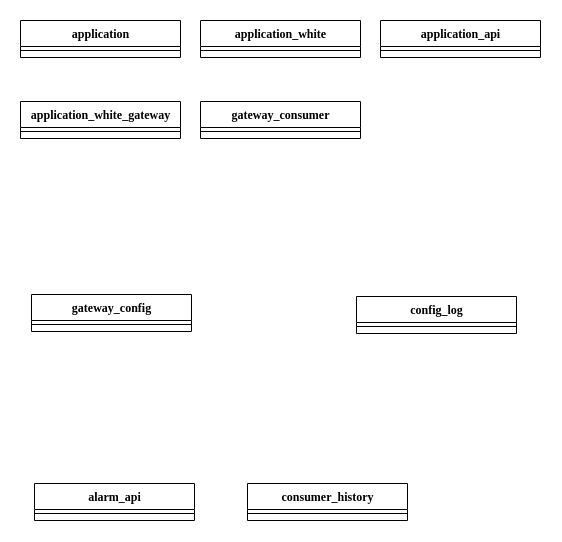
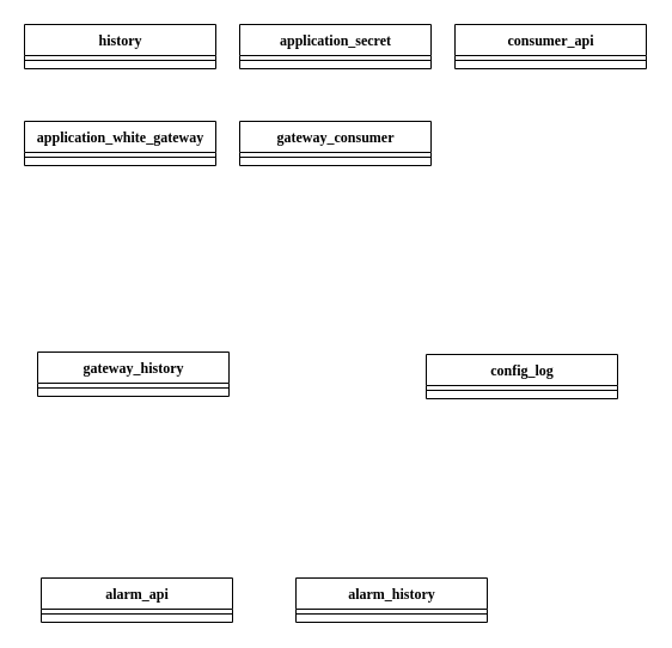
- <mxCell id="2" value="&lt;font face=&quot;宋体&quot;&gt;application&lt;/font&gt;" style="swimlane;html=1;fontStyle=1;align=center;verticalAlign=top;childLayout=stackLayout;horizontal=1;startSize=26;horizontalStack=0;resizeParent=1;resizeLast=0;collapsible=1;marginBottom=0;swimlaneFillColor=#ffffff;rounded=0;shadow=0;comic=0;labelBackgroundColor=none;strokeWidth=1;fillColor=none;fontFamily=Verdana;fontSize=12" parent="1" vertex="1"><mxGeometry x="20" y="20" width="160" height="37" as="geometry" /></mxCell>
+ <mxCell id="2" value="&lt;font face=&quot;宋体&quot;&gt;history&lt;/font&gt;" style="swimlane;html=1;fontStyle=1;align=center;verticalAlign=top;childLayout=stackLayout;horizontal=1;startSize=26;horizontalStack=0;resizeParent=1;resizeLast=0;collapsible=1;marginBottom=0;swimlaneFillColor=#ffffff;rounded=0;shadow=0;comic=0;labelBackgroundColor=none;strokeWidth=1;fillColor=none;fontFamily=Verdana;fontSize=12" parent="1" vertex="1"><mxGeometry x="20" y="20" width="160" height="37" as="geometry" /></mxCell>
- <mxCell id="4" value="&lt;font face=&quot;宋体&quot;&gt;application_white&lt;/font&gt;" style="swimlane;html=1;fontStyle=1;align=center;verticalAlign=top;childLayout=stackLayout;horizontal=1;startSize=26;horizontalStack=0;resizeParent=1;resizeLast=0;collapsible=1;marginBottom=0;swimlaneFillColor=#ffffff;rounded=0;shadow=0;comic=0;labelBackgroundColor=none;strokeWidth=1;fillColor=none;fontFamily=Verdana;fontSize=12" parent="1" vertex="1"><mxGeometry x="200" y="20" width="160" height="37" as="geometry" /></mxCell>
+ <mxCell id="4" value="&lt;font face=&quot;宋体&quot;&gt;application_secret&lt;/font&gt;" style="swimlane;html=1;fontStyle=1;align=center;verticalAlign=top;childLayout=stackLayout;horizontal=1;startSize=26;horizontalStack=0;resizeParent=1;resizeLast=0;collapsible=1;marginBottom=0;swimlaneFillColor=#ffffff;rounded=0;shadow=0;comic=0;labelBackgroundColor=none;strokeWidth=1;fillColor=none;fontFamily=Verdana;fontSize=12" parent="1" vertex="1"><mxGeometry x="200" y="20" width="160" height="37" as="geometry" /></mxCell>
- <mxCell id="6" value="&lt;font face=&quot;宋体&quot;&gt;application_api&lt;/font&gt;" style="swimlane;html=1;fontStyle=1;align=center;verticalAlign=top;childLayout=stackLayout;horizontal=1;startSize=26;horizontalStack=0;resizeParent=1;resizeLast=0;collapsible=1;marginBottom=0;swimlaneFillColor=#ffffff;rounded=0;shadow=0;comic=0;labelBackgroundColor=none;strokeWidth=1;fillColor=none;fontFamily=Verdana;fontSize=12" parent="1" vertex="1"><mxGeometry x="380" y="20" width="160" height="37" as="geometry" /></mxCell>
+ <mxCell id="6" value="&lt;font face=&quot;宋体&quot;&gt;consumer_api&lt;/font&gt;" style="swimlane;html=1;fontStyle=1;align=center;verticalAlign=top;childLayout=stackLayout;horizontal=1;startSize=26;horizontalStack=0;resizeParent=1;resizeLast=0;collapsible=1;marginBottom=0;swimlaneFillColor=#ffffff;rounded=0;shadow=0;comic=0;labelBackgroundColor=none;strokeWidth=1;fillColor=none;fontFamily=Verdana;fontSize=12" parent="1" vertex="1"><mxGeometry x="380" y="20" width="160" height="37" as="geometry" /></mxCell>
- <mxCell id="12" value="&lt;font face=&quot;宋体&quot;&gt;gateway_config&lt;/font&gt;" style="swimlane;html=1;fontStyle=1;align=center;verticalAlign=top;childLayout=stackLayout;horizontal=1;startSize=26;horizontalStack=0;resizeParent=1;resizeLast=0;collapsible=1;marginBottom=0;swimlaneFillColor=#ffffff;rounded=0;shadow=0;comic=0;labelBackgroundColor=none;strokeWidth=1;fillColor=none;fontFamily=Verdana;fontSize=12" parent="1" vertex="1"><mxGeometry x="31" y="294" width="160" height="37" as="geometry" /></mxCell>
+ <mxCell id="12" value="&lt;font face=&quot;宋体&quot;&gt;gateway_history&lt;/font&gt;" style="swimlane;html=1;fontStyle=1;align=center;verticalAlign=top;childLayout=stackLayout;horizontal=1;startSize=26;horizontalStack=0;resizeParent=1;resizeLast=0;collapsible=1;marginBottom=0;swimlaneFillColor=#ffffff;rounded=0;shadow=0;comic=0;labelBackgroundColor=none;strokeWidth=1;fillColor=none;fontFamily=Verdana;fontSize=12" parent="1" vertex="1"><mxGeometry x="31" y="294" width="160" height="37" as="geometry" /></mxCell>
- <mxCell id="18" value="&lt;font face=&quot;宋体&quot;&gt;consumer_history&lt;/font&gt;" style="swimlane;html=1;fontStyle=1;align=center;verticalAlign=top;childLayout=stackLayout;horizontal=1;startSize=26;horizontalStack=0;resizeParent=1;resizeLast=0;collapsible=1;marginBottom=0;swimlaneFillColor=#ffffff;rounded=0;shadow=0;comic=0;labelBackgroundColor=none;strokeWidth=1;fillColor=none;fontFamily=Verdana;fontSize=12" vertex="1" parent="1"><mxGeometry x="247" y="483" width="160" height="37" as="geometry" /></mxCell>
+ <mxCell id="18" value="&lt;font face=&quot;宋体&quot;&gt;alarm_history&lt;/font&gt;" style="swimlane;html=1;fontStyle=1;align=center;verticalAlign=top;childLayout=stackLayout;horizontal=1;startSize=26;horizontalStack=0;resizeParent=1;resizeLast=0;collapsible=1;marginBottom=0;swimlaneFillColor=#ffffff;rounded=0;shadow=0;comic=0;labelBackgroundColor=none;strokeWidth=1;fillColor=none;fontFamily=Verdana;fontSize=12" vertex="1" parent="1"><mxGeometry x="247" y="483" width="160" height="37" as="geometry" /></mxCell>
